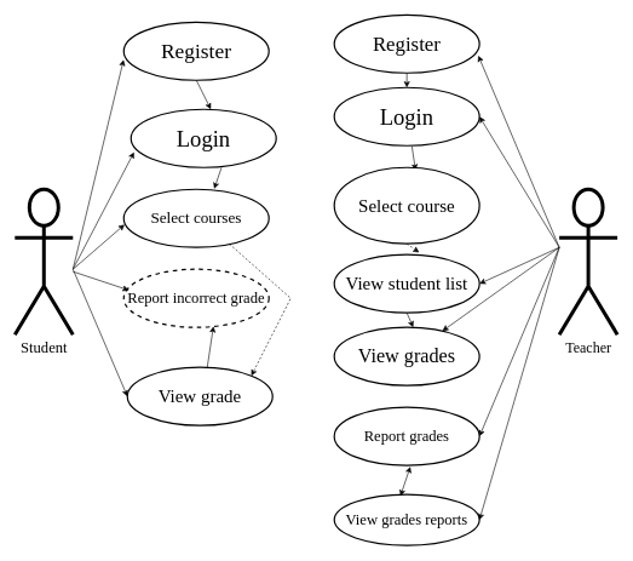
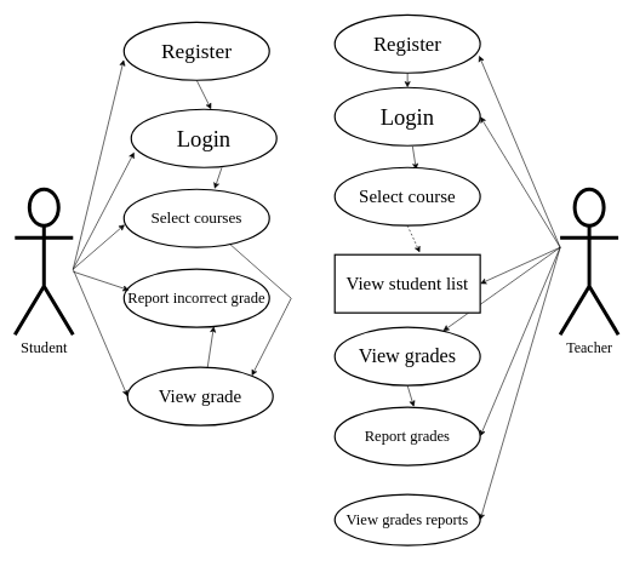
- <mxCell id="35" value="Select course" style="ellipse;whiteSpace=wrap;html=1;fontFamily=Times New Roman;fontSize=25;strokeWidth=2;" parent="1" vertex="1"><mxGeometry x="460" y="230" width="200" height="105" as="geometry" /></mxCell>
+ <mxCell id="35" value="Select course" style="ellipse;whiteSpace=wrap;html=1;fontFamily=Times New Roman;fontSize=25;strokeWidth=2;" parent="1" vertex="1"><mxGeometry x="460" y="230" width="200" height="80" as="geometry" /></mxCell>
- <mxCell id="30" value="View student list" style="ellipse;whiteSpace=wrap;html=1;strokeWidth=2;fontSize=25;fontFamily=Times New Roman;" parent="1" vertex="1"><mxGeometry x="460" y="350" width="200" height="80" as="geometry" /></mxCell>
+ <mxCell id="30" value="View student list" style="whiteSpace=wrap;html=1;strokeWidth=2;fontSize=25;fontFamily=Times New Roman;rounded=0;" parent="1" vertex="1"><mxGeometry x="460" y="350" width="200" height="80" as="geometry" /></mxCell>
- <mxCell id="8" value="Report incorrect grade" style="ellipse;whiteSpace=wrap;html=1;strokeWidth=2;fontSize=21;fontFamily=Times New Roman;dashed=1;" parent="1" vertex="1"><mxGeometry x="170" y="370" width="200" height="80" as="geometry" /></mxCell>
+ <mxCell id="8" value="Report incorrect grade" style="ellipse;whiteSpace=wrap;html=1;strokeWidth=2;fontSize=21;fontFamily=Times New Roman;" parent="1" vertex="1"><mxGeometry x="170" y="370" width="200" height="80" as="geometry" /></mxCell>
- <mxCell id="27" value="" style="endArrow=classic;html=1;rounded=0;exitX=0.727;exitY=0.94;exitDx=0;exitDy=0;exitPerimeter=0;entryX=1;entryY=0;entryDx=0;entryDy=0;dashed=1;" parent="1" source="25" target="7" edge="1"><mxGeometry width="50" height="50" relative="1" as="geometry"><mxPoint x="315" y="210" as="sourcePoint" /><mxPoint x="315" y="229" as="targetPoint" /><Array as="points"><mxPoint x="400" y="410" /></Array></mxGeometry></mxCell>
+ <mxCell id="27" value="" style="endArrow=classic;html=1;rounded=0;exitX=0.727;exitY=0.94;exitDx=0;exitDy=0;exitPerimeter=0;entryX=1;entryY=0;entryDx=0;entryDy=0;" parent="1" source="25" target="7" edge="1"><mxGeometry width="50" height="50" relative="1" as="geometry"><mxPoint x="315" y="210" as="sourcePoint" /><mxPoint x="315" y="229" as="targetPoint" /><Array as="points"><mxPoint x="400" y="410" /></Array></mxGeometry></mxCell>
- <mxCell id="32" value="" style="endArrow=classic;html=1;rounded=0;entryX=0.544;entryY=-0.001;entryDx=0;entryDy=0;exitX=0.5;exitY=1;exitDx=0;exitDy=0;entryPerimeter=0;" parent="1" source="30" target="10" edge="1"><mxGeometry width="50" height="50" relative="1" as="geometry"><mxPoint x="580" y="310" as="sourcePoint" /><mxPoint x="588" y="341" as="targetPoint" /></mxGeometry></mxCell>
+ <mxCell id="33" value="" style="endArrow=classic;html=1;rounded=0;entryX=0.544;entryY=-0.008;entryDx=0;entryDy=0;exitX=0.5;exitY=1;exitDx=0;exitDy=0;entryPerimeter=0;" parent="1" source="10" target="11" edge="1"><mxGeometry width="50" height="50" relative="1" as="geometry"><mxPoint x="580" y="410" as="sourcePoint" /><mxPoint x="579" y="430" as="targetPoint" /></mxGeometry></mxCell>
- <mxCell id="34" value="" style="endArrow=classic;startArrow=classic;html=1;rounded=0;exitX=0.456;exitY=0.029;exitDx=0;exitDy=0;exitPerimeter=0;entryX=0.524;entryY=1.021;entryDx=0;entryDy=0;entryPerimeter=0;" parent="1" source="12" target="11" edge="1"><mxGeometry width="50" height="50" relative="1" as="geometry"><mxPoint x="440" y="540" as="sourcePoint" /><mxPoint x="490" y="490" as="targetPoint" /></mxGeometry></mxCell>
